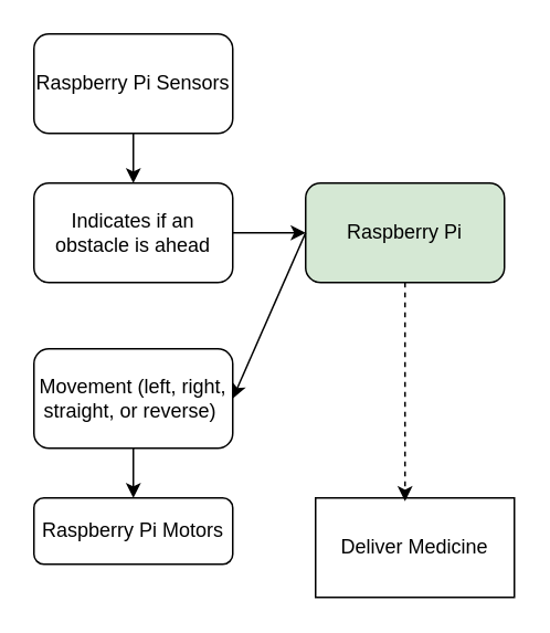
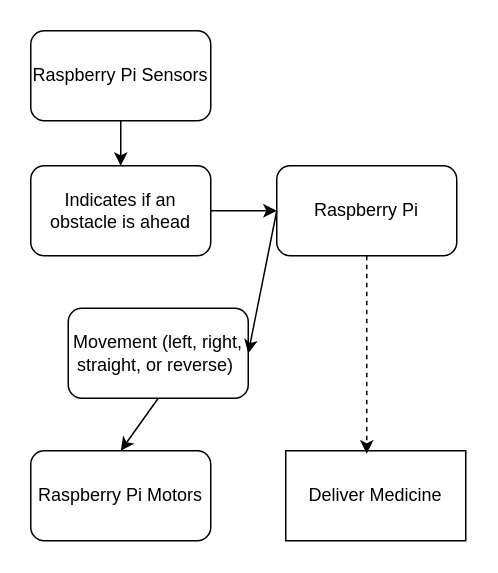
- <mxCell id="2" value="Raspberry Pi" style="rounded=1;whiteSpace=wrap;html=1;fillColor=#d5e8d4;" vertex="1" parent="1"><mxGeometry x="184" y="110" width="120" height="60" as="geometry" /></mxCell>
+ <mxCell id="2" value="Raspberry Pi" style="rounded=1;whiteSpace=wrap;html=1;" vertex="1" parent="1"><mxGeometry x="184" y="110" width="120" height="60" as="geometry" /></mxCell>
- <mxCell id="6" value="Movement (left, right, straight, or reverse)&amp;nbsp;" style="rounded=1;whiteSpace=wrap;html=1;" vertex="1" parent="1"><mxGeometry x="20" y="210" width="120" height="60" as="geometry" /></mxCell>
+ <mxCell id="6" value="Movement (left, right, straight, or reverse)&amp;nbsp;" style="rounded=1;whiteSpace=wrap;html=1;" vertex="1" parent="1"><mxGeometry x="45" y="205" width="120" height="60" as="geometry" /></mxCell>
- <mxCell id="4" value="Raspberry Pi Motors" style="rounded=1;whiteSpace=wrap;html=1;" vertex="1" parent="1"><mxGeometry x="20" y="300" width="120" height="40" as="geometry" /></mxCell>
+ <mxCell id="4" value="Raspberry Pi Motors" style="rounded=1;whiteSpace=wrap;html=1;" vertex="1" parent="1"><mxGeometry x="20" y="300" width="120" height="60" as="geometry" /></mxCell>
